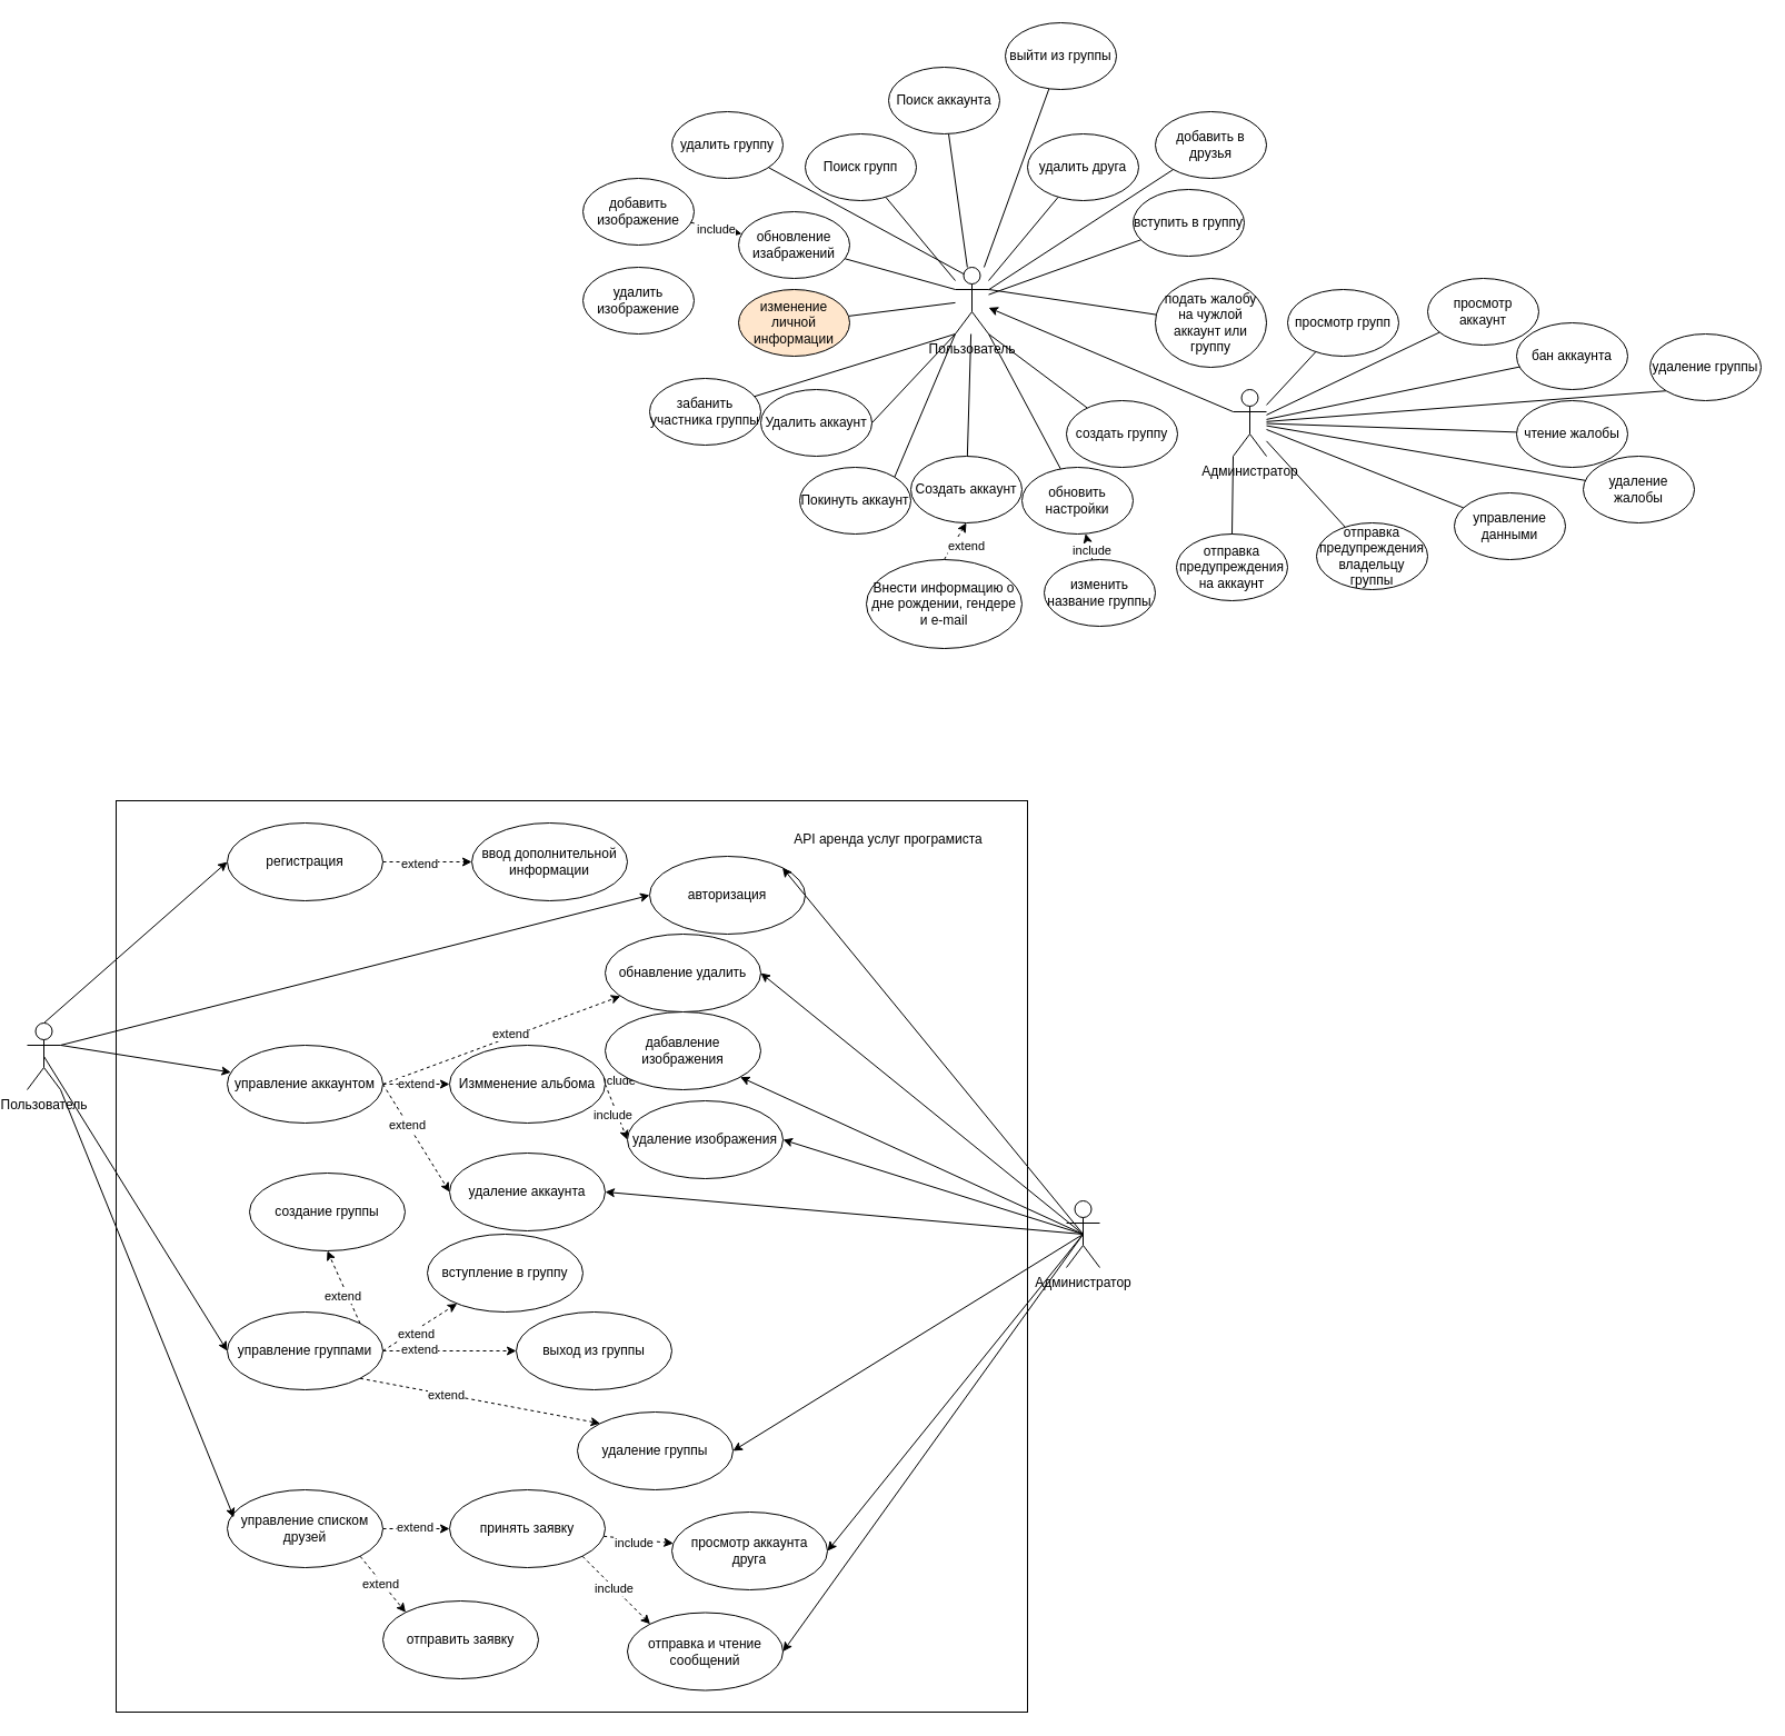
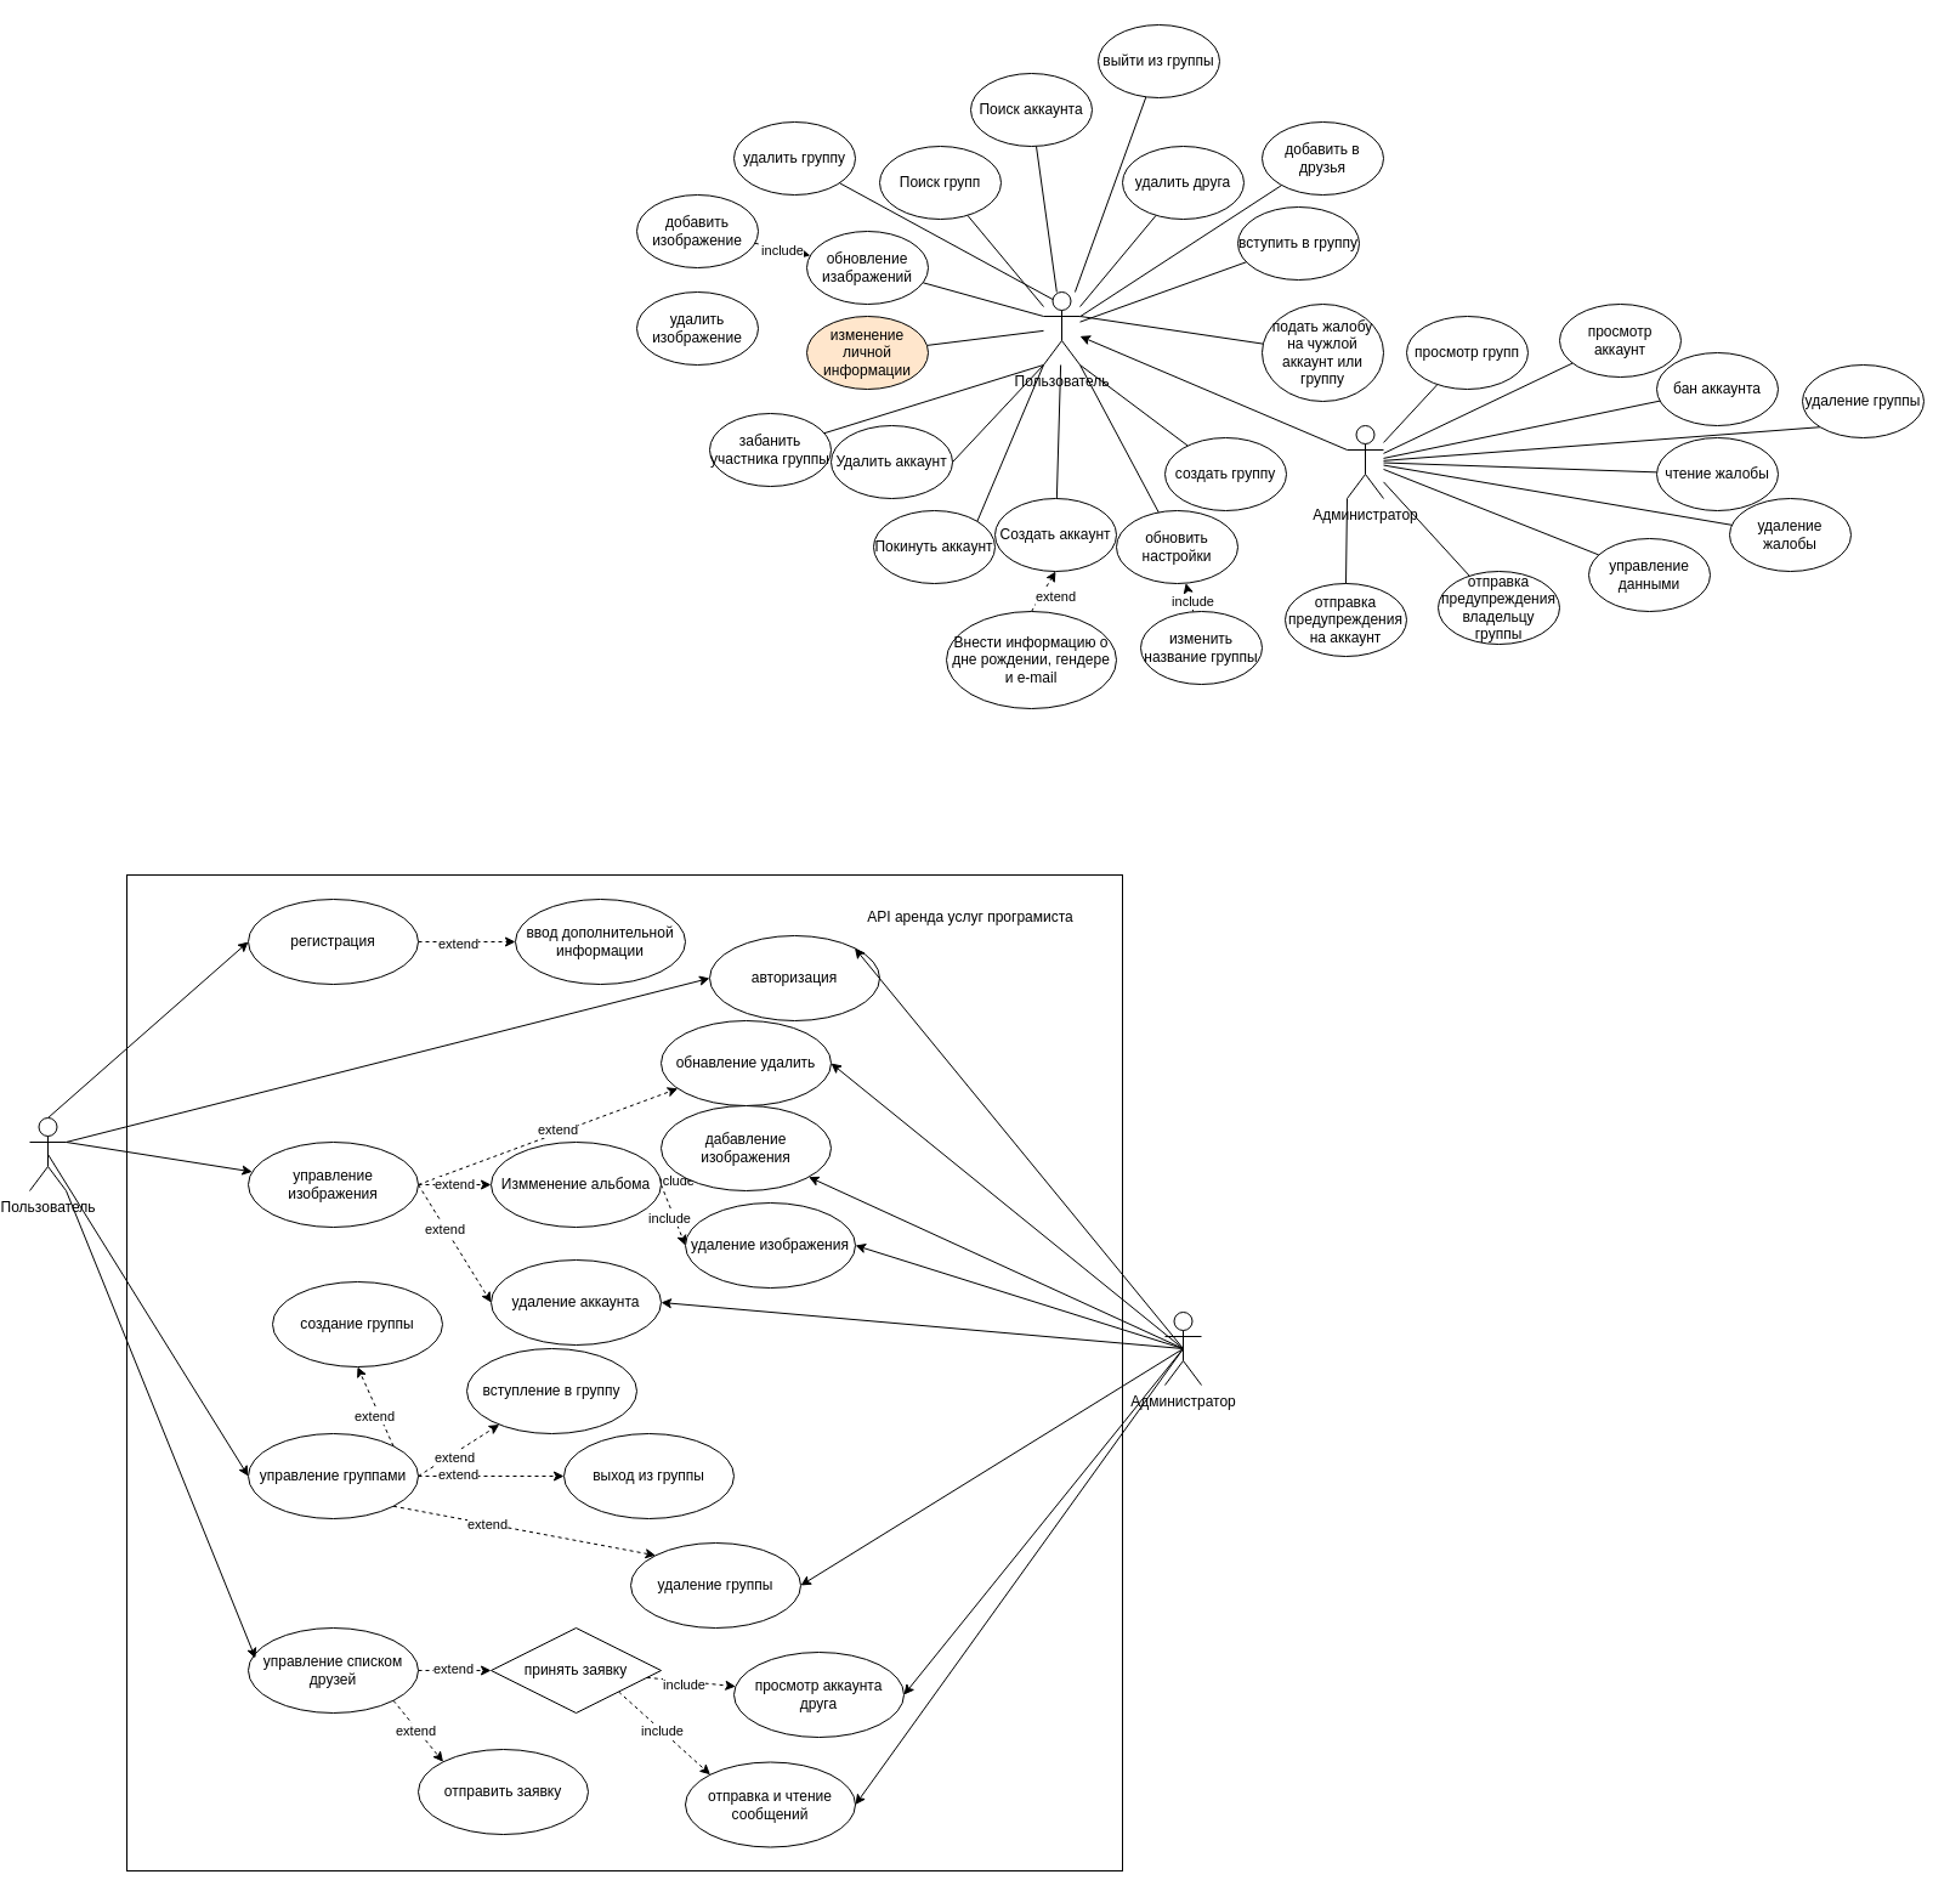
- <mxCell id="79" value="управление аккаунтом" style="ellipse;whiteSpace=wrap;html=1;" vertex="1" parent="1"><mxGeometry x="200" y="940" width="140" height="70" as="geometry" /></mxCell>
+ <mxCell id="79" value="управление изображения" style="ellipse;whiteSpace=wrap;html=1;" vertex="1" parent="1"><mxGeometry x="200" y="940" width="140" height="70" as="geometry" /></mxCell>
- <mxCell id="116" value="принять заявку" style="ellipse;whiteSpace=wrap;html=1;" vertex="1" parent="1"><mxGeometry x="400" y="1340" width="140" height="70" as="geometry" /></mxCell>
+ <mxCell id="116" value="принять заявку" style="rhombus;whiteSpace=wrap;html=1;" vertex="1" parent="1"><mxGeometry x="400" y="1340" width="140" height="70" as="geometry" /></mxCell>
